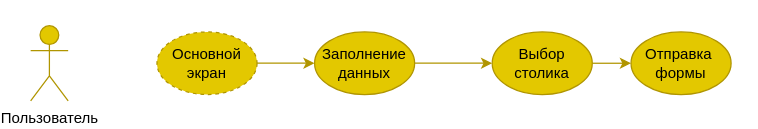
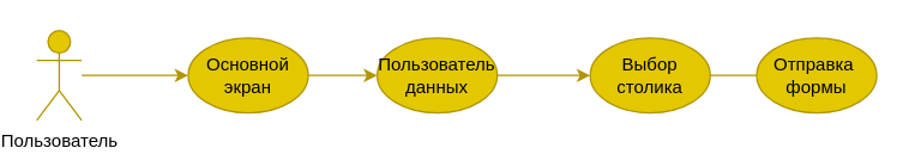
+ <mxCell id="2" value="" style="edgeStyle=none;html=1;fillColor=#e3c800;strokeColor=#B09500;" edge="1" parent="1" source="3" target="5"><mxGeometry relative="1" as="geometry" /></mxCell>
- <mxCell id="5" value="Основной&lt;br&gt;экран" style="ellipse;whiteSpace=wrap;html=1;fillColor=#e3c800;fontColor=#000000;strokeColor=#B09500;dashed=1;" vertex="1" parent="1"><mxGeometry x="121" y="25" width="80" height="50" as="geometry" /></mxCell>
+ <mxCell id="5" value="Основной&lt;br&gt;экран" style="ellipse;whiteSpace=wrap;html=1;fillColor=#e3c800;fontColor=#000000;strokeColor=#B09500;" vertex="1" parent="1"><mxGeometry x="121" y="25" width="80" height="50" as="geometry" /></mxCell>
- <mxCell id="7" value="Заполнение&lt;br&gt;данных" style="ellipse;whiteSpace=wrap;html=1;fillColor=#e3c800;fontColor=#000000;strokeColor=#B09500;" vertex="1" parent="1"><mxGeometry x="247" y="25" width="80" height="50" as="geometry" /></mxCell>
+ <mxCell id="7" value="Пользователь&lt;br&gt;данных" style="ellipse;whiteSpace=wrap;html=1;fillColor=#e3c800;fontColor=#000000;strokeColor=#B09500;" vertex="1" parent="1"><mxGeometry x="247" y="25" width="80" height="50" as="geometry" /></mxCell>
- <mxCell id="9" value="" style="edgeStyle=none;html=1;fillColor=#e3c800;strokeColor=#B09500;" edge="1" parent="1" source="10" target="8"><mxGeometry relative="1" as="geometry" /></mxCell>
+ <mxCell id="9" value="" style="edgeStyle=none;html=1;fillColor=#e3c800;strokeColor=#B09500;endArrow=none;" edge="1" parent="1" source="10" target="8"><mxGeometry relative="1" as="geometry" /></mxCell>
